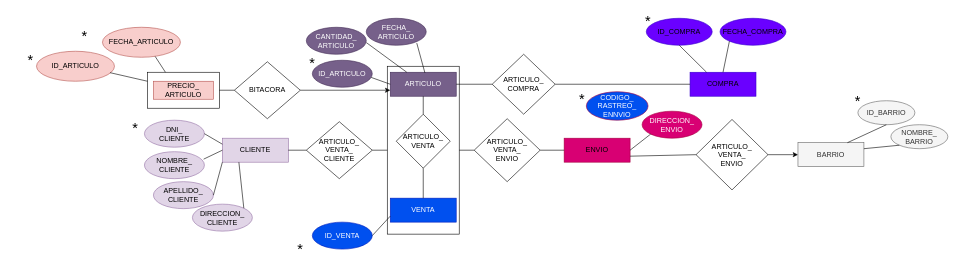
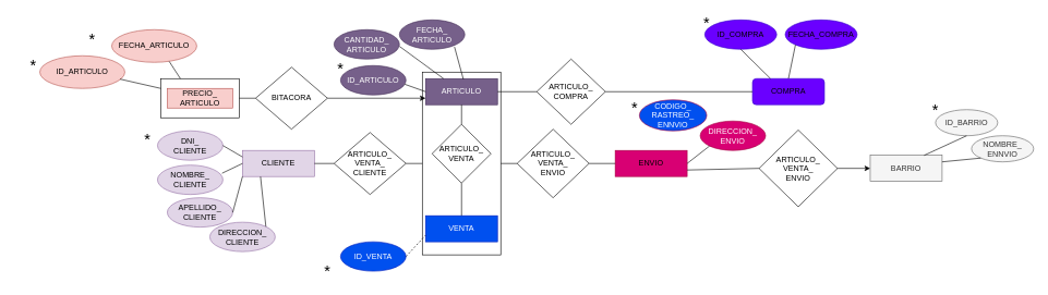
- <mxCell id="46" value="&lt;font color=&quot;#000000&quot;&gt;COMPRA&lt;/font&gt;" style="rounded=0;whiteSpace=wrap;html=1;fillColor=#6a00ff;strokeColor=#3700CC;fontColor=#ffffff;" vertex="1" parent="1"><mxGeometry x="1150" y="120" width="110" height="40" as="geometry" /></mxCell>
+ <mxCell id="46" value="&lt;font color=&quot;#000000&quot;&gt;COMPRA&lt;/font&gt;" style="whiteSpace=wrap;html=1;fillColor=#6a00ff;strokeColor=#3700CC;fontColor=#ffffff;rounded=1;" vertex="1" parent="1"><mxGeometry x="1150" y="120" width="110" height="40" as="geometry" /></mxCell>
- <mxCell id="59" value="NOMBRE_&lt;div&gt;BARRIO&lt;/div&gt;" style="ellipse;whiteSpace=wrap;html=1;fillColor=#f5f5f5;fontColor=#333333;strokeColor=#666666;" vertex="1" parent="1"><mxGeometry x="1485" y="207.5" width="95" height="40" as="geometry" /></mxCell>
+ <mxCell id="59" value="NOMBRE_&lt;div&gt;ENNVIO&lt;/div&gt;" style="ellipse;whiteSpace=wrap;html=1;fillColor=#f5f5f5;fontColor=#333333;strokeColor=#666666;" vertex="1" parent="1"><mxGeometry x="1485" y="207.5" width="95" height="40" as="geometry" /></mxCell>
- <mxCell id="56" value="" style="endArrow=none;html=1;rounded=0;entryX=0;entryY=0.75;entryDx=0;entryDy=0;exitX=1;exitY=0.5;exitDx=0;exitDy=0;" edge="1" parent="1" source="54" target="6"><mxGeometry width="50" height="50" relative="1" as="geometry"><mxPoint x="480" y="620" as="sourcePoint" /><mxPoint x="530" y="570" as="targetPoint" /></mxGeometry></mxCell>
+ <mxCell id="56" value="" style="endArrow=none;html=1;rounded=0;entryX=0;entryY=0.75;entryDx=0;entryDy=0;exitX=1;exitY=0.5;exitDx=0;exitDy=0;dashed=1;" edge="1" parent="1" source="54" target="6"><mxGeometry width="50" height="50" relative="1" as="geometry"><mxPoint x="480" y="620" as="sourcePoint" /><mxPoint x="530" y="570" as="targetPoint" /></mxGeometry></mxCell>
